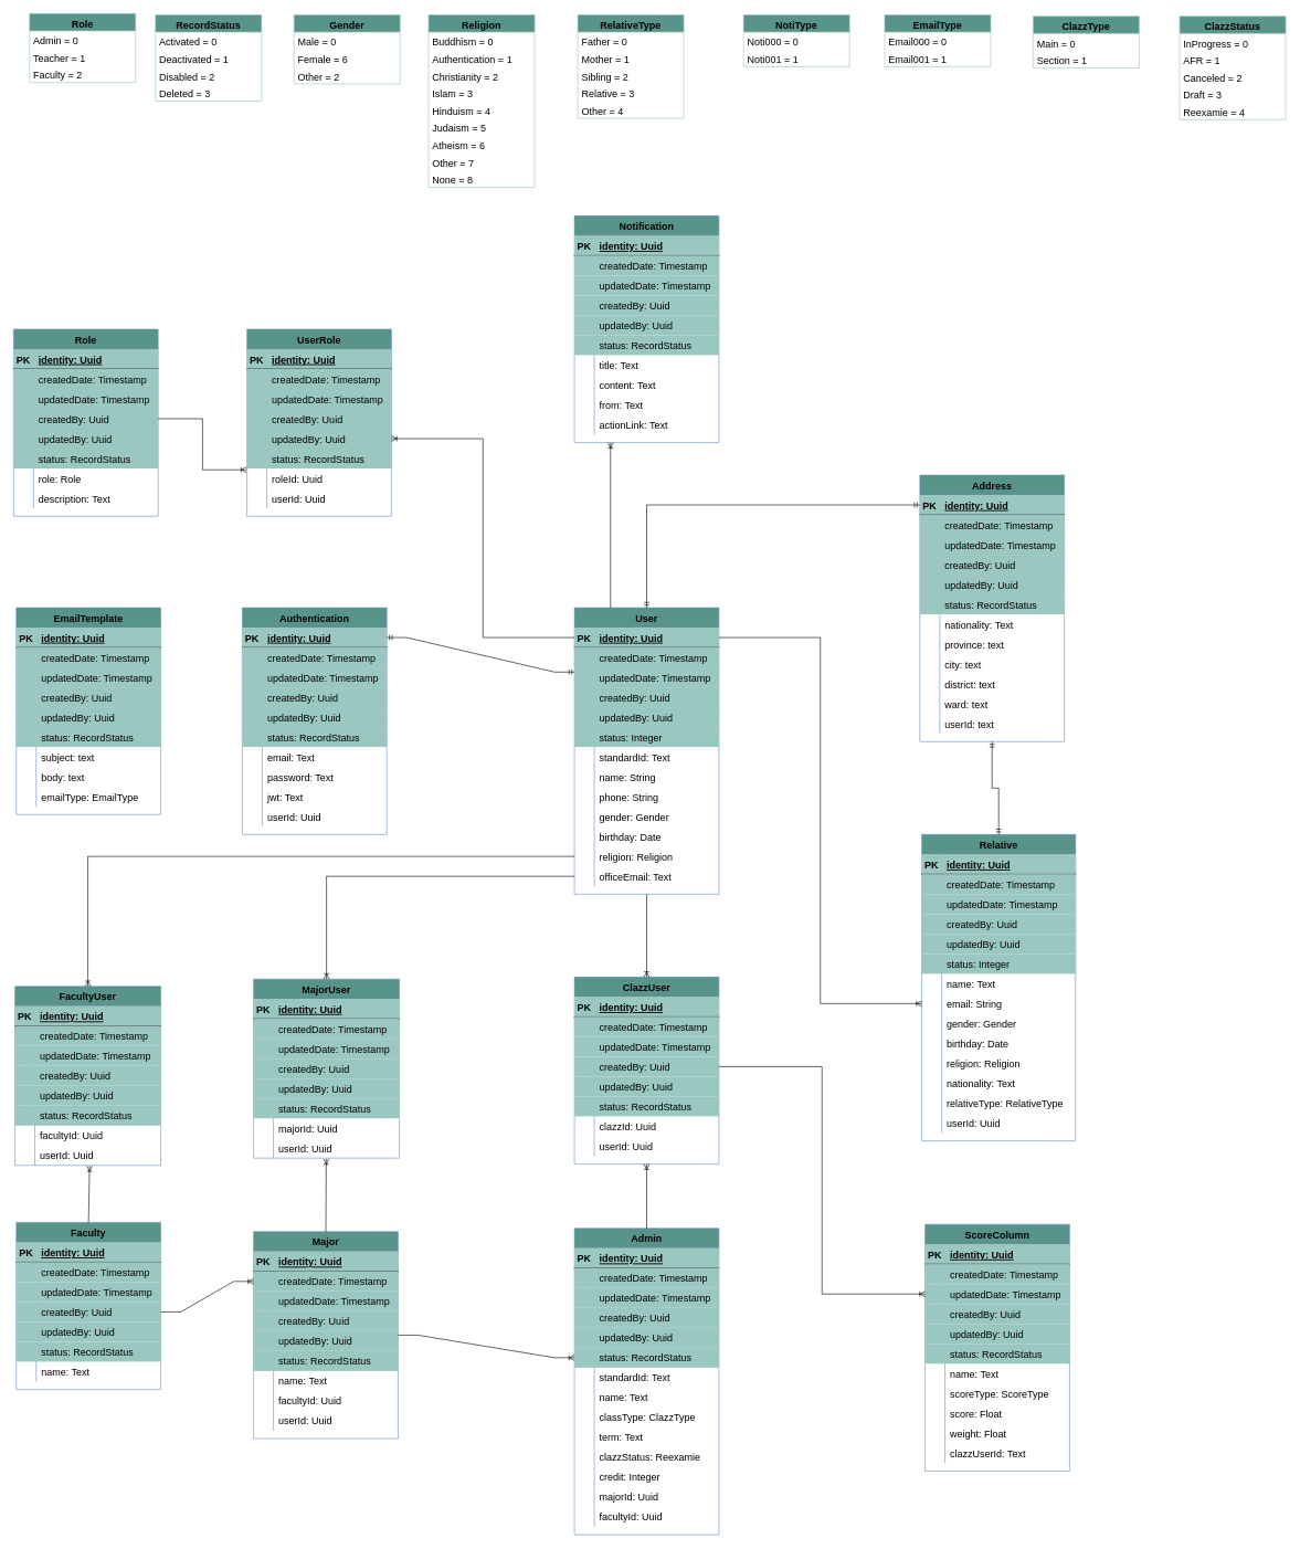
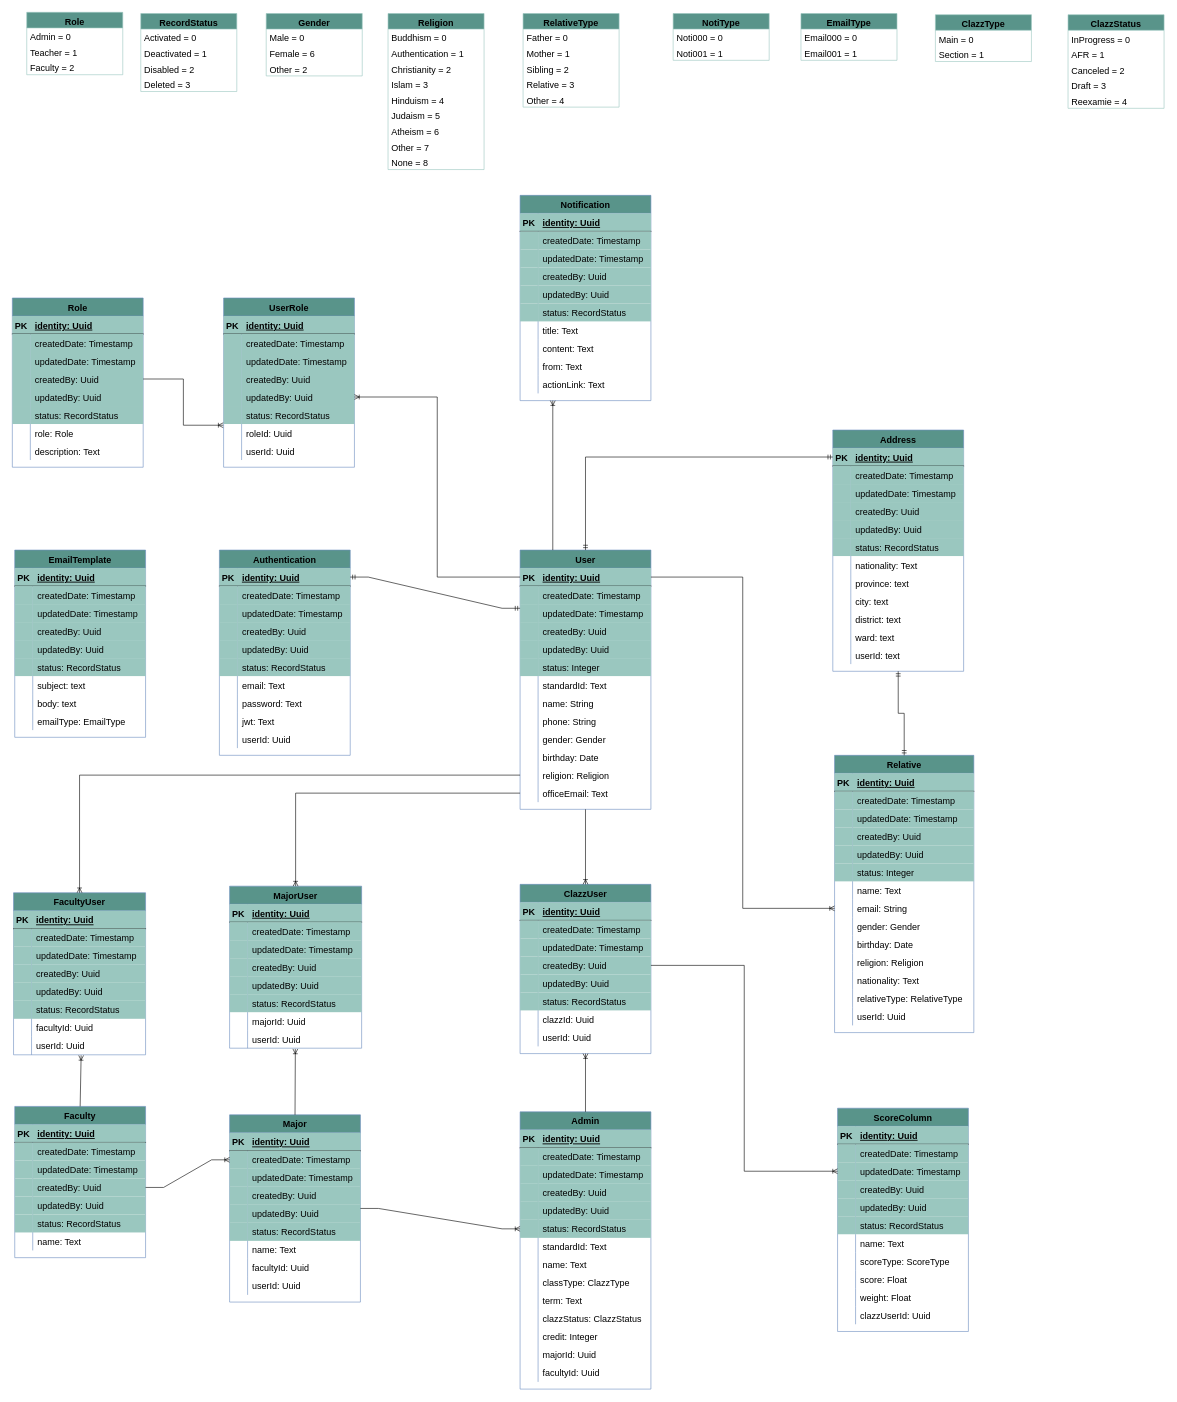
- <mxCell id="434" value="clazzUserId: Text" style="shape=partialRectangle;connectable=0;fillColor=none;top=0;left=0;bottom=0;right=0;align=left;spacingLeft=6;overflow=hidden;fontSize=15;" parent="432" vertex="1"><mxGeometry x="30" width="188" height="30" as="geometry"><mxRectangle width="188" height="30" as="alternateBounds" /></mxGeometry></mxCell>
+ <mxCell id="434" value="clazzUserId: Uuid" style="shape=partialRectangle;connectable=0;fillColor=none;top=0;left=0;bottom=0;right=0;align=left;spacingLeft=6;overflow=hidden;fontSize=15;" parent="432" vertex="1"><mxGeometry x="30" width="188" height="30" as="geometry"><mxRectangle width="188" height="30" as="alternateBounds" /></mxGeometry></mxCell>
- <mxCell id="271" value="clazzStatus: Reexamie" style="shape=partialRectangle;connectable=0;fillColor=none;top=0;left=0;bottom=0;right=0;align=left;spacingLeft=6;overflow=hidden;fontSize=15;" parent="269" vertex="1"><mxGeometry x="30" width="188" height="30" as="geometry"><mxRectangle width="188" height="30" as="alternateBounds" /></mxGeometry></mxCell>
+ <mxCell id="271" value="clazzStatus: ClazzStatus" style="shape=partialRectangle;connectable=0;fillColor=none;top=0;left=0;bottom=0;right=0;align=left;spacingLeft=6;overflow=hidden;fontSize=15;" parent="269" vertex="1"><mxGeometry x="30" width="188" height="30" as="geometry"><mxRectangle width="188" height="30" as="alternateBounds" /></mxGeometry></mxCell>
